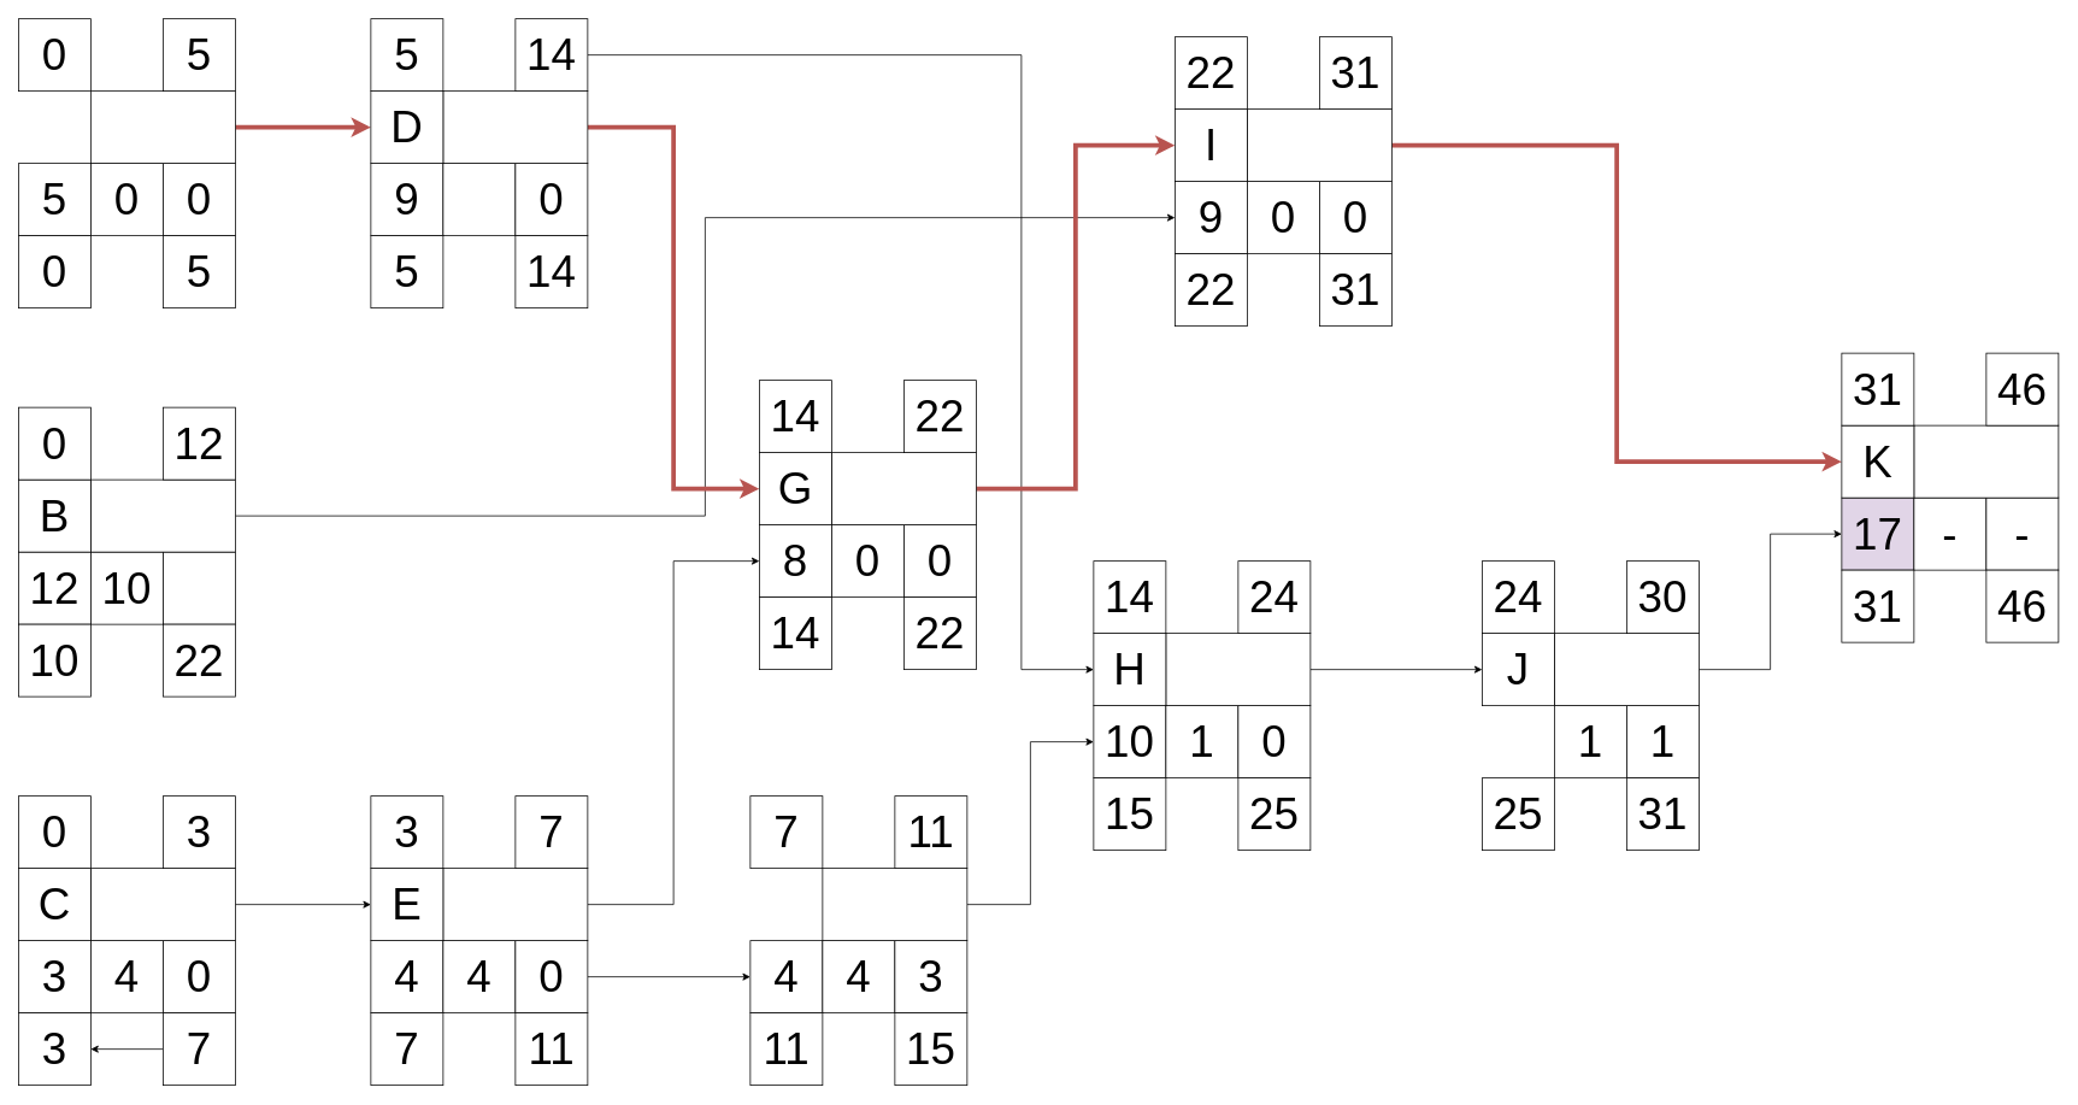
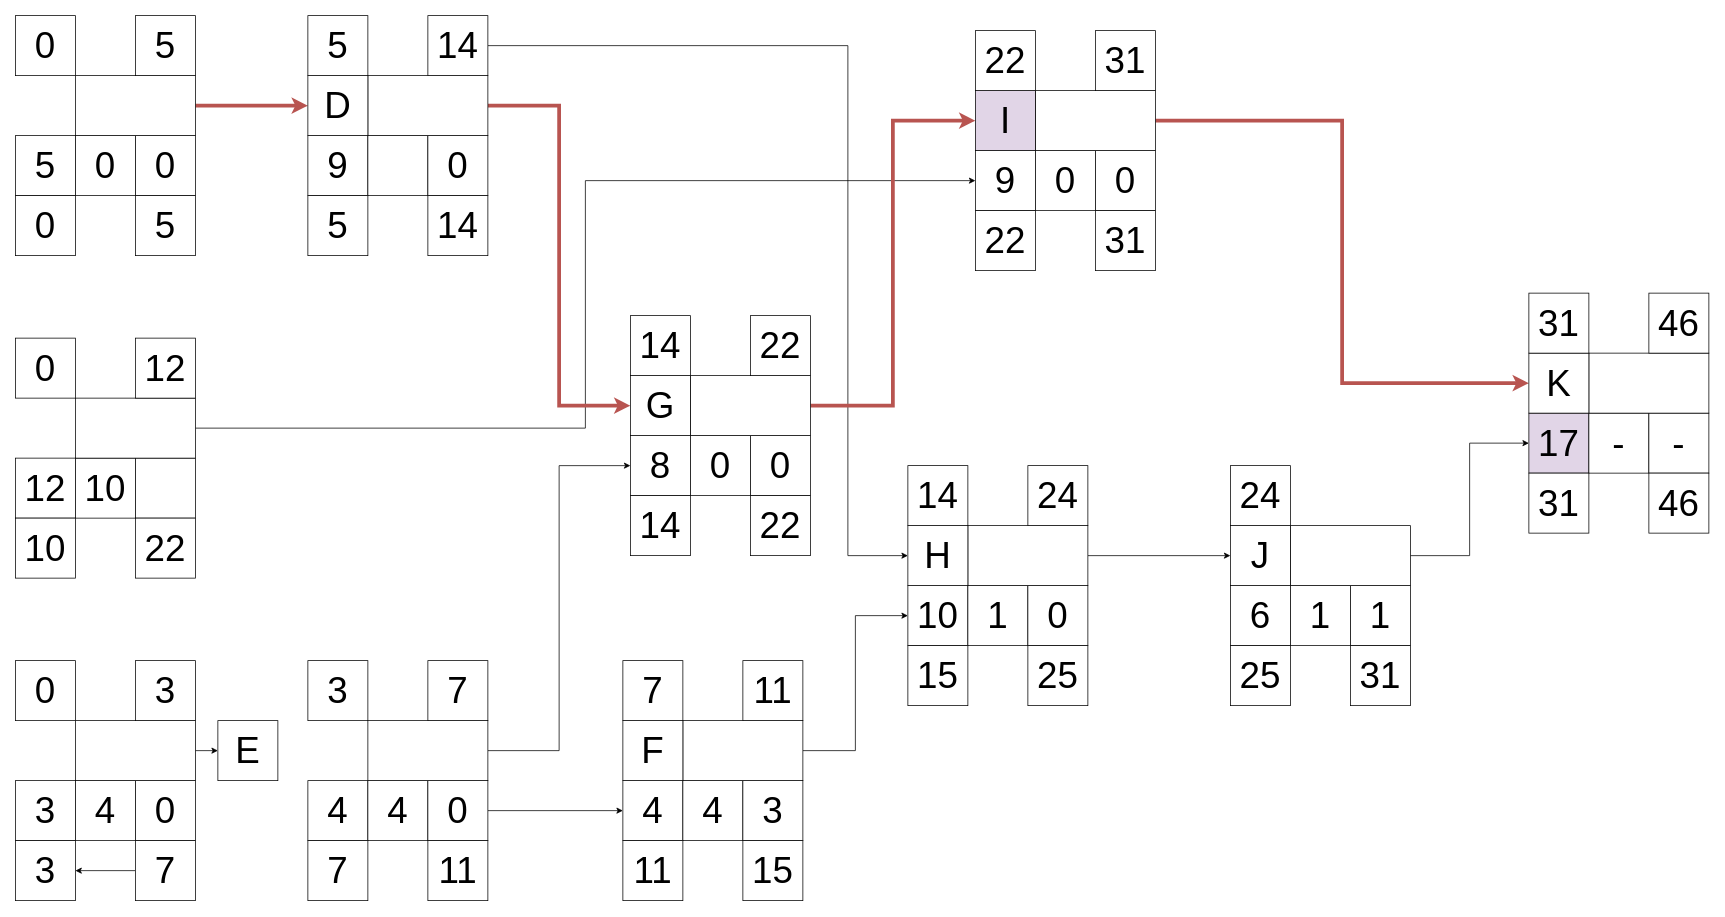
- <mxCell id="81" value="I" style="whiteSpace=wrap;html=1;aspect=fixed;fontSize=49;" vertex="1" parent="1"><mxGeometry x="1300" y="120" width="80" height="80" as="geometry" /></mxCell>
+ <mxCell id="81" value="I" style="whiteSpace=wrap;html=1;aspect=fixed;fontSize=49;fillColor=#e1d5e7;" vertex="1" parent="1"><mxGeometry x="1300" y="120" width="80" height="80" as="geometry" /></mxCell>
- <mxCell id="18" value="B" style="whiteSpace=wrap;html=1;aspect=fixed;fontSize=49;" vertex="1" parent="1"><mxGeometry x="20" y="530" width="80" height="80" as="geometry" /></mxCell>
- <mxCell id="103" value="30" style="whiteSpace=wrap;html=1;aspect=fixed;fontSize=49;" vertex="1" parent="1"><mxGeometry x="1800" y="620" width="80" height="80" as="geometry" /></mxCell>
+ <mxCell id="94" value="6" style="whiteSpace=wrap;html=1;aspect=fixed;fontSize=49;" vertex="1" parent="1"><mxGeometry x="1640" y="780" width="80" height="80" as="geometry" /></mxCell>
- <mxCell id="29" value="C" style="whiteSpace=wrap;html=1;aspect=fixed;fontSize=49;" vertex="1" parent="1"><mxGeometry x="20" y="960" width="80" height="80" as="geometry" /></mxCell>
- <mxCell id="51" value="E " style="whiteSpace=wrap;html=1;aspect=fixed;fontSize=49;" vertex="1" parent="1"><mxGeometry x="410" y="960" width="80" height="80" as="geometry" /></mxCell>
+ <mxCell id="51" value="E " style="whiteSpace=wrap;html=1;aspect=fixed;fontSize=49;" vertex="1" parent="1"><mxGeometry x="290" y="960" width="80" height="80" as="geometry" /></mxCell>
+ <mxCell id="71" value="F" style="whiteSpace=wrap;html=1;aspect=fixed;fontSize=49;" vertex="1" parent="1"><mxGeometry x="830" y="960" width="80" height="80" as="geometry" /></mxCell>
